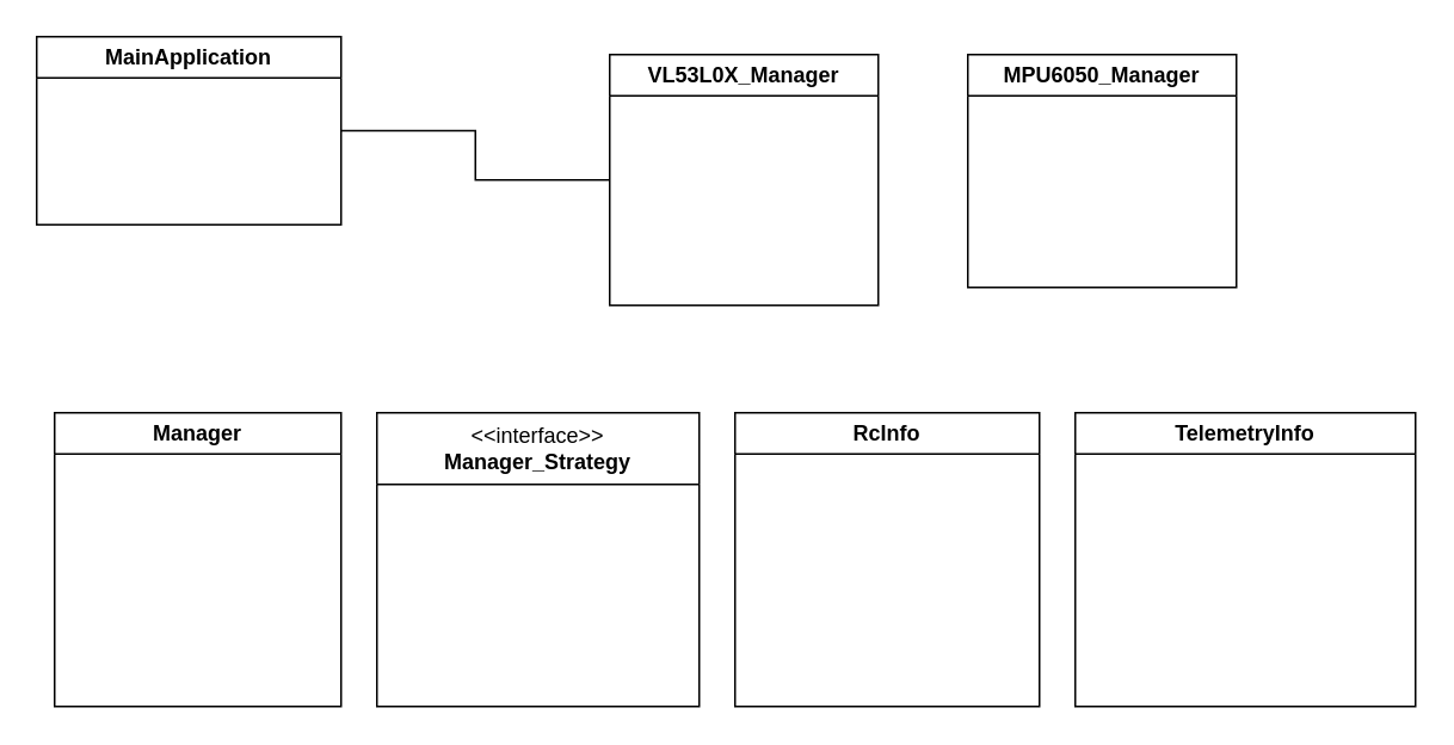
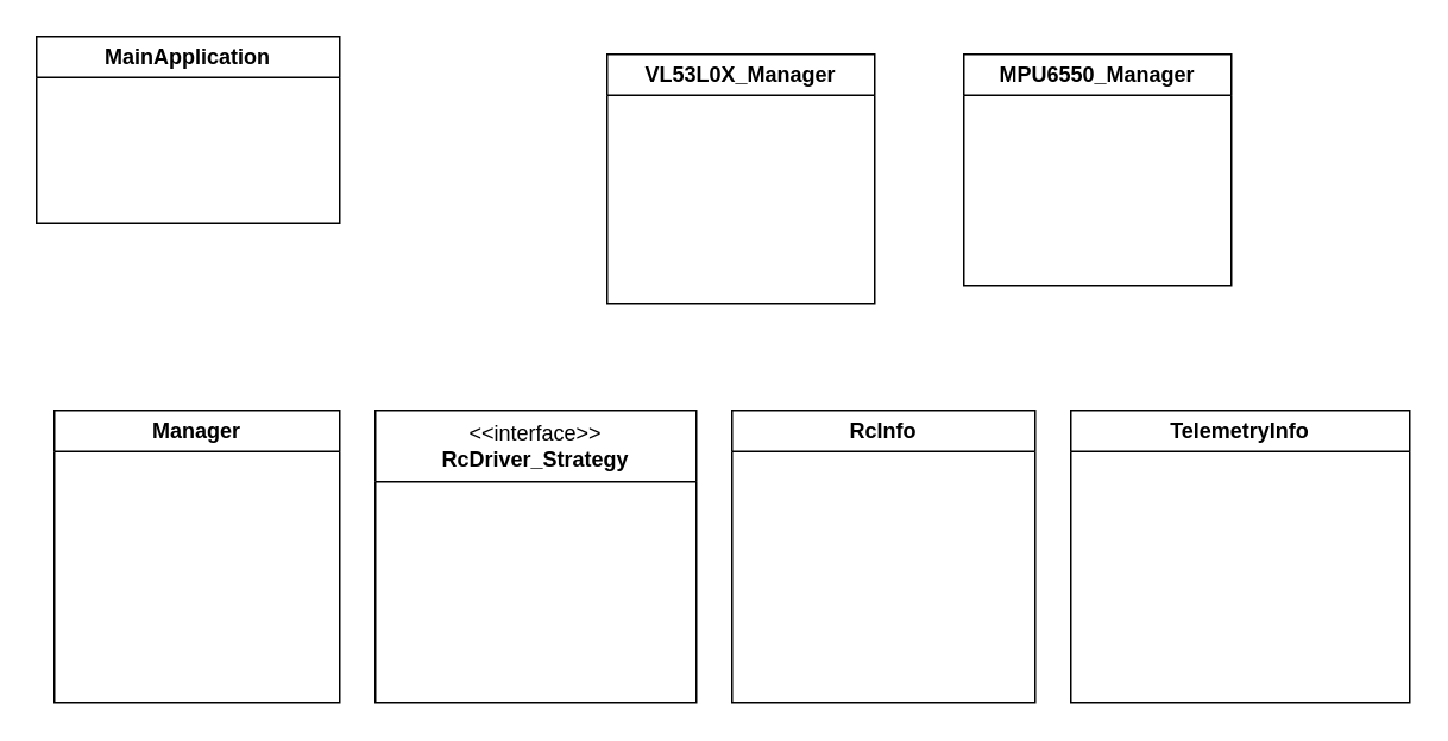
- <mxCell id="5" value="MPU6050_Manager" style="swimlane;whiteSpace=wrap;html=1;" parent="1" vertex="1"><mxGeometry x="540" y="30" width="150" height="130" as="geometry" /></mxCell>
+ <mxCell id="5" value="MPU6550_Manager" style="swimlane;whiteSpace=wrap;html=1;" parent="1" vertex="1"><mxGeometry x="540" y="30" width="150" height="130" as="geometry" /></mxCell>
- <mxCell id="2" style="edgeStyle=orthogonalEdgeStyle;rounded=0;orthogonalLoop=1;jettySize=auto;html=1;exitX=1;exitY=0.5;exitDx=0;exitDy=0;entryX=0;entryY=0.5;entryDx=0;entryDy=0;endArrow=none;startFill=0;" edge="1" parent="1" source="3" target="4"><mxGeometry relative="1" as="geometry" /></mxCell>
- <mxCell id="7" value="&lt;div&gt;&lt;span style=&quot;font-weight: normal;&quot;&gt;&amp;lt;&amp;lt;interface&amp;gt;&amp;gt;&lt;/span&gt;&lt;/div&gt;Manager_Strategy" style="swimlane;whiteSpace=wrap;html=1;startSize=40;" parent="1" vertex="1"><mxGeometry x="210" y="230" width="180" height="164" as="geometry" /></mxCell>
+ <mxCell id="7" value="&lt;div&gt;&lt;span style=&quot;font-weight: normal;&quot;&gt;&amp;lt;&amp;lt;interface&amp;gt;&amp;gt;&lt;/span&gt;&lt;/div&gt;RcDriver_Strategy" style="swimlane;whiteSpace=wrap;html=1;startSize=40;" parent="1" vertex="1"><mxGeometry x="210" y="230" width="180" height="164" as="geometry" /></mxCell>
